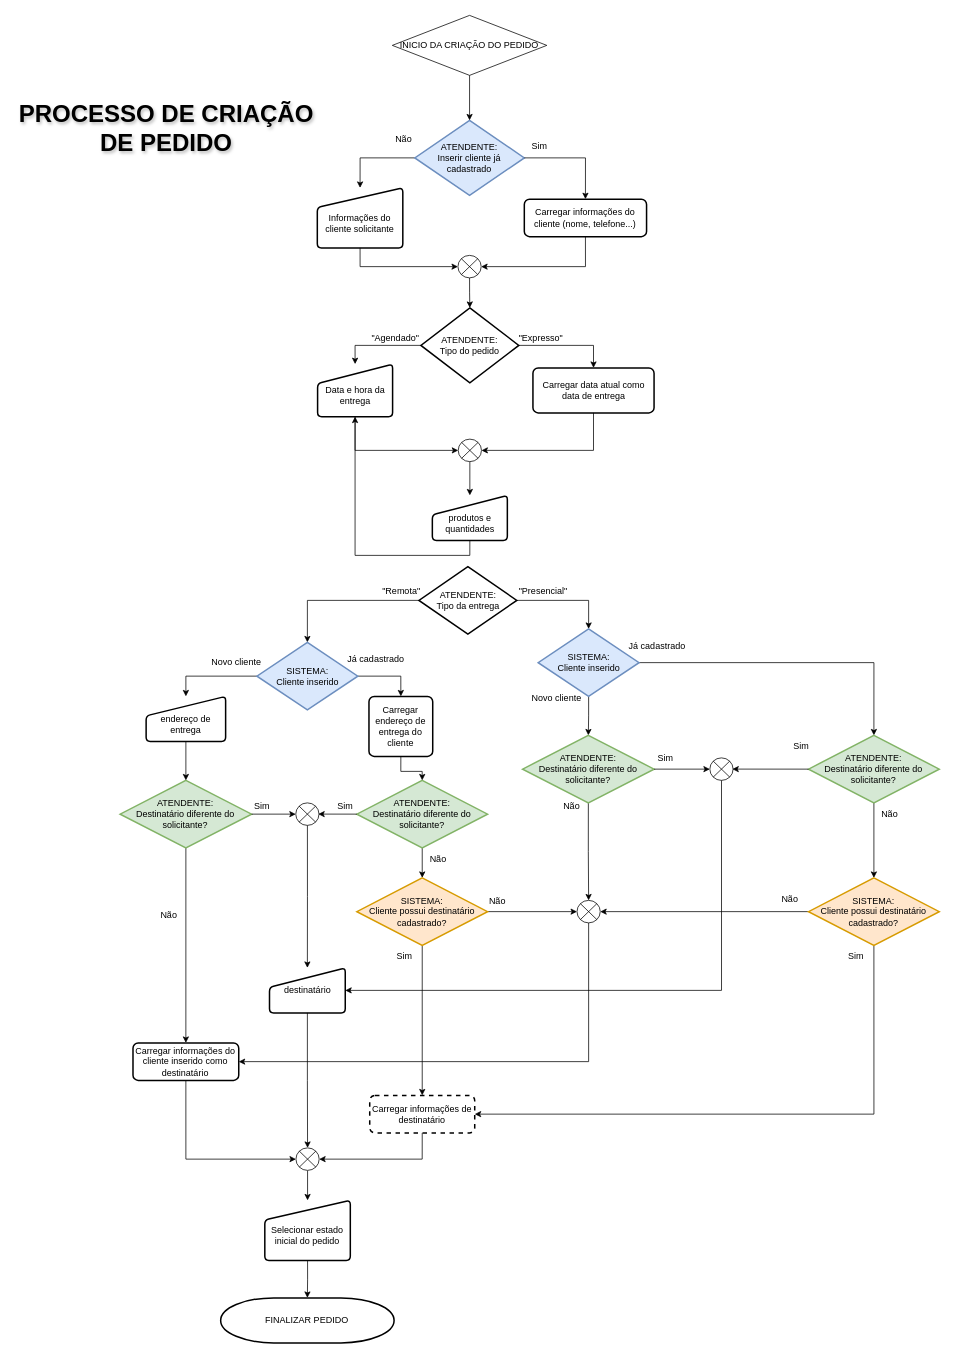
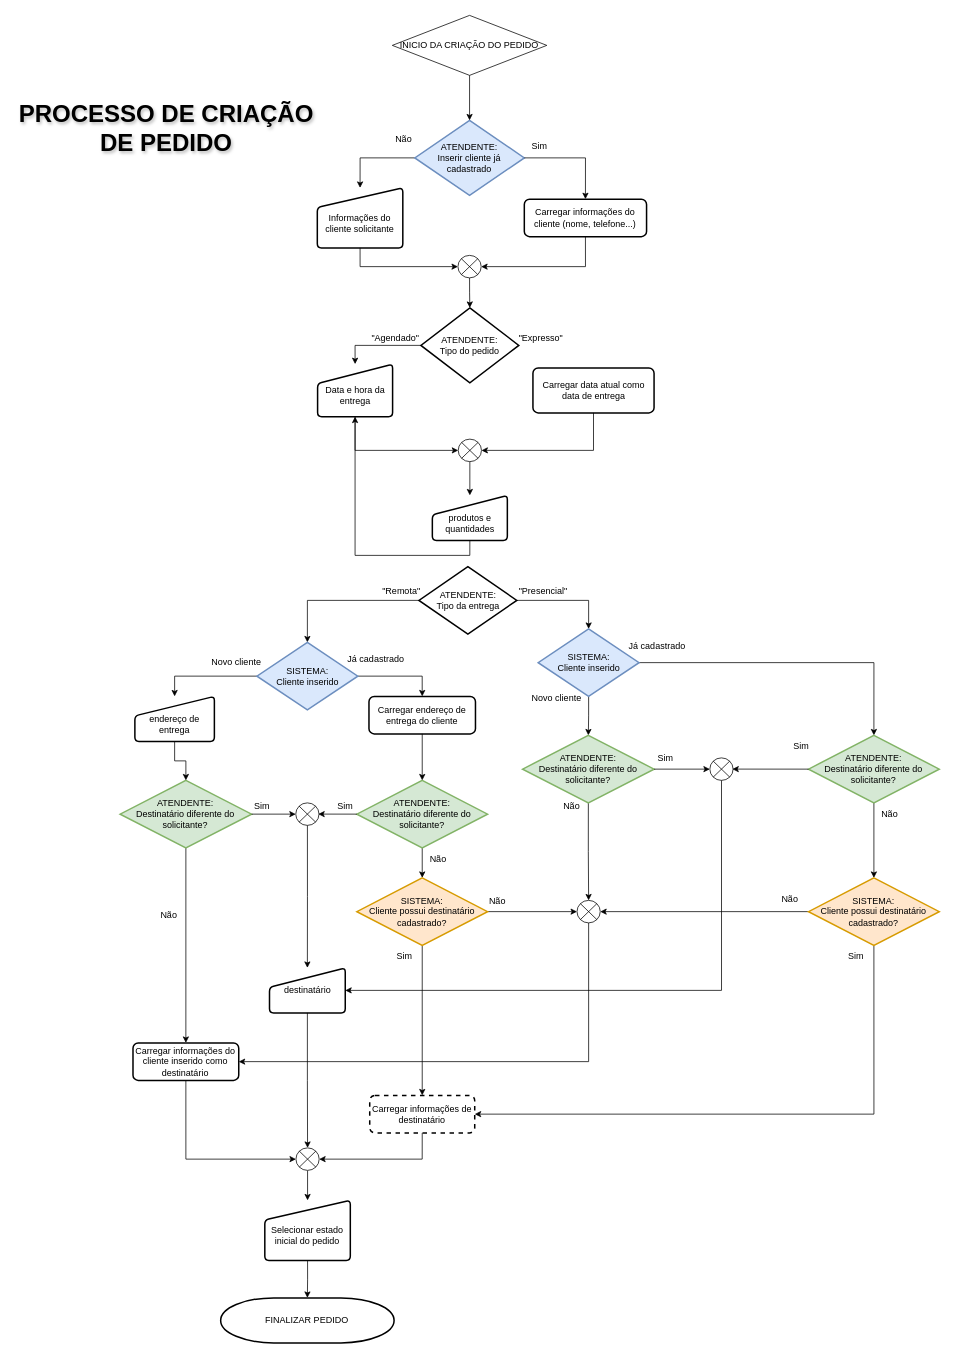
- <mxCell id="4" style="edgeStyle=orthogonalEdgeStyle;rounded=0;orthogonalLoop=1;jettySize=auto;html=1;exitX=1;exitY=0.5;exitDx=0;exitDy=0;exitPerimeter=0;entryX=0.5;entryY=0;entryDx=0;entryDy=0;" edge="1" parent="1" source="5" target="24"><mxGeometry relative="1" as="geometry" /></mxCell>
- <mxCell id="7" value="&lt;div&gt;&lt;br&gt;&lt;/div&gt;endereço de entrega" style="html=1;strokeWidth=2;shape=manualInput;whiteSpace=wrap;rounded=1;size=26;arcSize=11;" vertex="1" parent="1"><mxGeometry x="194" y="928" width="106" height="60" as="geometry" /></mxCell>
+ <mxCell id="7" value="&lt;div&gt;&lt;br&gt;&lt;/div&gt;endereço de entrega" style="html=1;strokeWidth=2;shape=manualInput;whiteSpace=wrap;rounded=1;size=26;arcSize=11;" vertex="1" parent="1"><mxGeometry x="179" y="928" width="106" height="60" as="geometry" /></mxCell>
- <mxCell id="40" value="Carregar endereço de entrega do cliente" style="rounded=1;whiteSpace=wrap;html=1;absoluteArcSize=1;arcSize=14;strokeWidth=2;" vertex="1" parent="1"><mxGeometry x="491.13" y="928" width="85" height="80" as="geometry" /></mxCell>
+ <mxCell id="40" value="Carregar endereço de entrega do cliente" style="rounded=1;whiteSpace=wrap;html=1;absoluteArcSize=1;arcSize=14;strokeWidth=2;" vertex="1" parent="1"><mxGeometry x="491.13" y="928" width="142" height="50" as="geometry" /></mxCell>
